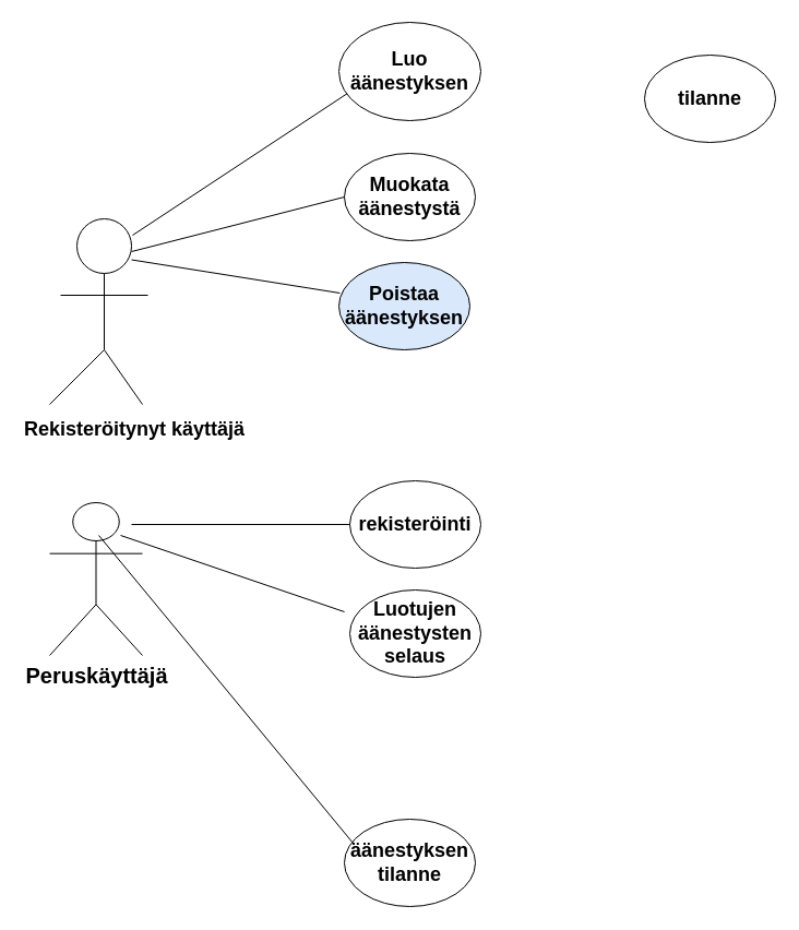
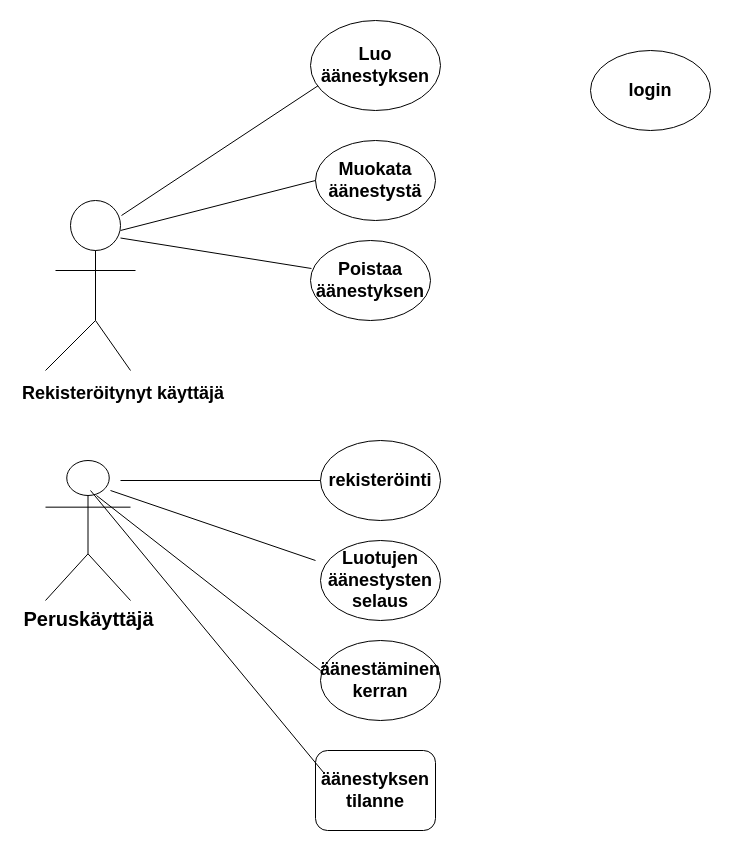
- <mxCell id="14" value="&lt;font style=&quot;font-size: 18px&quot;&gt;&lt;b&gt;tilanne&lt;/b&gt;&lt;/font&gt;" style="ellipse;whiteSpace=wrap;html=1;" vertex="1" parent="1"><mxGeometry x="590" y="50" width="120" height="80" as="geometry" /></mxCell>
+ <mxCell id="14" value="&lt;font style=&quot;font-size: 18px&quot;&gt;&lt;b&gt;login&lt;/b&gt;&lt;/font&gt;" style="ellipse;whiteSpace=wrap;html=1;" vertex="1" parent="1"><mxGeometry x="590" y="50" width="120" height="80" as="geometry" /></mxCell>
- <mxCell id="10" value="&lt;b&gt;&lt;font style=&quot;font-size: 18px&quot;&gt;Poistaa äänestyksen&lt;/font&gt;&lt;/b&gt;" style="ellipse;whiteSpace=wrap;html=1;fillColor=#dae8fc;" vertex="1" parent="1"><mxGeometry x="310" y="240" width="120" height="80" as="geometry" /></mxCell>
+ <mxCell id="10" value="&lt;b&gt;&lt;font style=&quot;font-size: 18px&quot;&gt;Poistaa äänestyksen&lt;/font&gt;&lt;/b&gt;" style="ellipse;whiteSpace=wrap;html=1;" vertex="1" parent="1"><mxGeometry x="310" y="240" width="120" height="80" as="geometry" /></mxCell>
+ <mxCell id="21" value="" style="endArrow=none;html=1;exitX=0.6;exitY=0.25;exitDx=0;exitDy=0;exitPerimeter=0;entryX=0;entryY=0.375;entryDx=0;entryDy=0;entryPerimeter=0;" edge="1" parent="1" source="15" target="19"><mxGeometry width="50" height="50" relative="1" as="geometry"><mxPoint x="95" y="700" as="sourcePoint" /><mxPoint x="300" y="650" as="targetPoint" /></mxGeometry></mxCell>
+ <mxCell id="19" value="&lt;b&gt;&lt;font style=&quot;font-size: 18px&quot;&gt;äänestäminen kerran&lt;/font&gt;&lt;/b&gt;" style="ellipse;whiteSpace=wrap;html=1;" vertex="1" parent="1"><mxGeometry x="320" y="640" width="120" height="80" as="geometry" /></mxCell>
- <mxCell id="22" value="&lt;b&gt;&lt;font style=&quot;font-size: 18px&quot;&gt;äänestyksen tilanne&lt;/font&gt;&lt;/b&gt;" style="ellipse;whiteSpace=wrap;html=1;" vertex="1" parent="1"><mxGeometry x="315" y="750" width="120" height="80" as="geometry" /></mxCell>
+ <mxCell id="22" value="&lt;b&gt;&lt;font style=&quot;font-size: 18px&quot;&gt;äänestyksen tilanne&lt;/font&gt;&lt;/b&gt;" style="whiteSpace=wrap;html=1;rounded=1;" vertex="1" parent="1"><mxGeometry x="315" y="750" width="120" height="80" as="geometry" /></mxCell>
